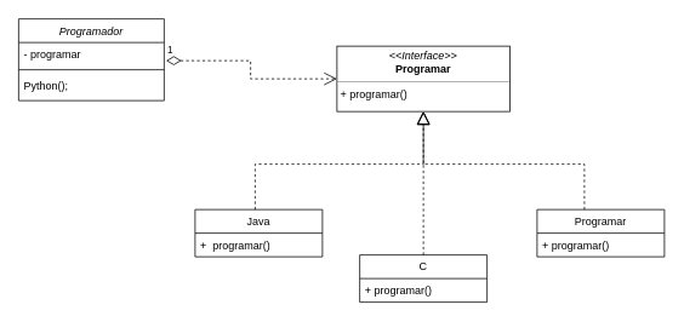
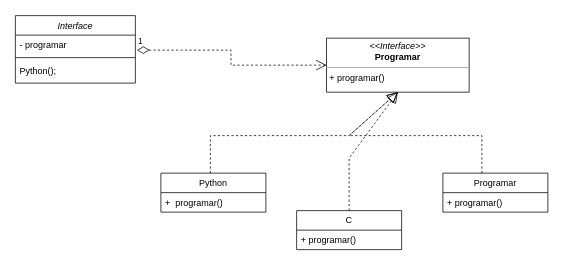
- <mxCell id="2" value="Programador" style="swimlane;fontStyle=2;align=center;verticalAlign=top;childLayout=stackLayout;horizontal=1;startSize=26;horizontalStack=0;resizeParent=1;resizeLast=0;collapsible=1;marginBottom=0;rounded=0;shadow=0;strokeWidth=1;" parent="1" vertex="1"><mxGeometry x="20" y="20" width="160" height="90" as="geometry"><mxRectangle x="230" y="140" width="160" height="26" as="alternateBounds" /></mxGeometry></mxCell>
+ <mxCell id="2" value="Interface" style="swimlane;fontStyle=2;align=center;verticalAlign=top;childLayout=stackLayout;horizontal=1;startSize=26;horizontalStack=0;resizeParent=1;resizeLast=0;collapsible=1;marginBottom=0;rounded=0;shadow=0;strokeWidth=1;" parent="1" vertex="1"><mxGeometry x="20" y="20" width="160" height="90" as="geometry"><mxRectangle x="230" y="140" width="160" height="26" as="alternateBounds" /></mxGeometry></mxCell>
- <mxCell id="6" value="&lt;p style=&quot;margin:0px;margin-top:4px;text-align:center;&quot;&gt;&lt;i&gt;&amp;lt;&amp;lt;Interface&amp;gt;&amp;gt;&lt;/i&gt;&lt;br&gt;&lt;b&gt;Programar&lt;/b&gt;&lt;/p&gt;&lt;hr size=&quot;1&quot;&gt;&lt;p style=&quot;margin:0px;margin-left:4px;&quot;&gt;+ programar()&lt;br&gt;&lt;/p&gt;" style="verticalAlign=top;align=left;overflow=fill;fontSize=12;fontFamily=Helvetica;html=1;whiteSpace=wrap;" vertex="1" parent="1"><mxGeometry x="370" y="50" width="190" height="72" as="geometry" /></mxCell>
+ <mxCell id="6" value="&lt;p style=&quot;margin:0px;margin-top:4px;text-align:center;&quot;&gt;&lt;i&gt;&amp;lt;&amp;lt;Interface&amp;gt;&amp;gt;&lt;/i&gt;&lt;br&gt;&lt;b&gt;Programar&lt;/b&gt;&lt;/p&gt;&lt;hr size=&quot;1&quot;&gt;&lt;p style=&quot;margin:0px;margin-left:4px;&quot;&gt;+ programar()&lt;br&gt;&lt;/p&gt;" style="verticalAlign=top;align=left;overflow=fill;fontSize=12;fontFamily=Helvetica;html=1;whiteSpace=wrap;" vertex="1" parent="1"><mxGeometry x="435" y="50" width="190" height="72" as="geometry" /></mxCell>
- <mxCell id="11" value="Java" style="swimlane;fontStyle=0;childLayout=stackLayout;horizontal=1;startSize=26;fillColor=none;horizontalStack=0;resizeParent=1;resizeParentMax=0;resizeLast=0;collapsible=1;marginBottom=0;whiteSpace=wrap;html=1;" vertex="1" parent="1"><mxGeometry x="214" y="230" width="140" height="52" as="geometry" /></mxCell>
+ <mxCell id="11" value="Python" style="swimlane;fontStyle=0;childLayout=stackLayout;horizontal=1;startSize=26;fillColor=none;horizontalStack=0;resizeParent=1;resizeParentMax=0;resizeLast=0;collapsible=1;marginBottom=0;whiteSpace=wrap;html=1;" vertex="1" parent="1"><mxGeometry x="214" y="230" width="140" height="52" as="geometry" /></mxCell>
